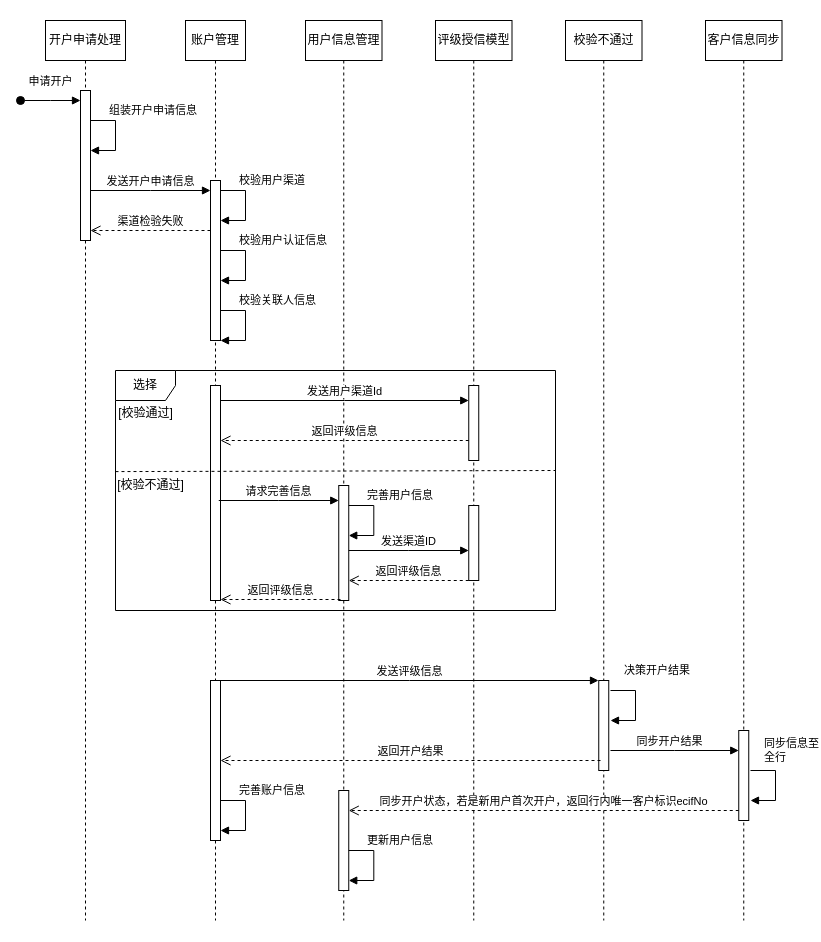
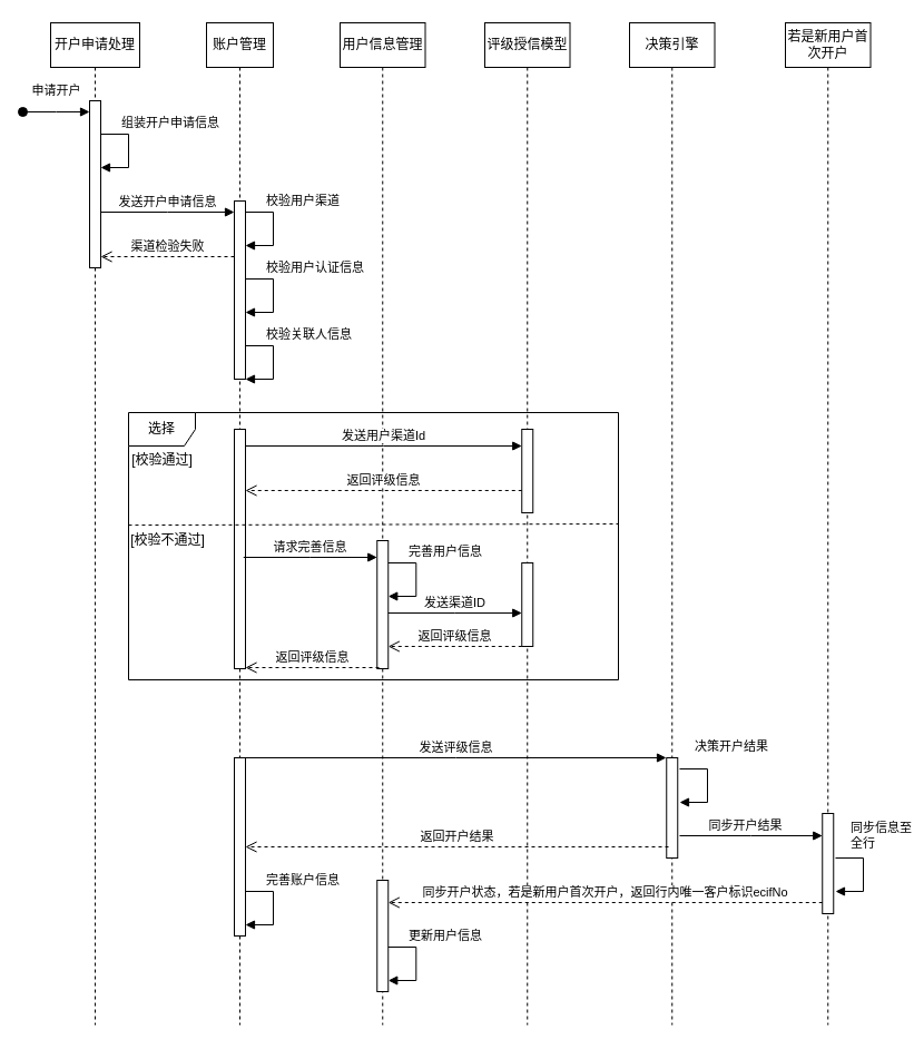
- <mxCell id="11" value="校验不通过" style="shape=umlLifeline;perimeter=lifelinePerimeter;whiteSpace=wrap;html=1;container=1;dropTarget=0;collapsible=0;recursiveResize=0;outlineConnect=0;portConstraint=eastwest;newEdgeStyle={&quot;edgeStyle&quot;:&quot;elbowEdgeStyle&quot;,&quot;elbow&quot;:&quot;vertical&quot;,&quot;curved&quot;:0,&quot;rounded&quot;:0};" parent="1" vertex="1"><mxGeometry x="565" y="20" width="76.5" height="900" as="geometry" /></mxCell>
+ <mxCell id="11" value="决策引擎" style="shape=umlLifeline;perimeter=lifelinePerimeter;whiteSpace=wrap;html=1;container=1;dropTarget=0;collapsible=0;recursiveResize=0;outlineConnect=0;portConstraint=eastwest;newEdgeStyle={&quot;edgeStyle&quot;:&quot;elbowEdgeStyle&quot;,&quot;elbow&quot;:&quot;vertical&quot;,&quot;curved&quot;:0,&quot;rounded&quot;:0};" parent="1" vertex="1"><mxGeometry x="565" y="20" width="76.5" height="900" as="geometry" /></mxCell>
- <mxCell id="13" value="客户信息同步" style="shape=umlLifeline;perimeter=lifelinePerimeter;whiteSpace=wrap;html=1;container=1;dropTarget=0;collapsible=0;recursiveResize=0;outlineConnect=0;portConstraint=eastwest;newEdgeStyle={&quot;edgeStyle&quot;:&quot;elbowEdgeStyle&quot;,&quot;elbow&quot;:&quot;vertical&quot;,&quot;curved&quot;:0,&quot;rounded&quot;:0};" parent="1" vertex="1"><mxGeometry x="705" y="20" width="76.5" height="900" as="geometry" /></mxCell>
+ <mxCell id="13" value="若是新用户首次开户" style="shape=umlLifeline;perimeter=lifelinePerimeter;whiteSpace=wrap;html=1;container=1;dropTarget=0;collapsible=0;recursiveResize=0;outlineConnect=0;portConstraint=eastwest;newEdgeStyle={&quot;edgeStyle&quot;:&quot;elbowEdgeStyle&quot;,&quot;elbow&quot;:&quot;vertical&quot;,&quot;curved&quot;:0,&quot;rounded&quot;:0};" parent="1" vertex="1"><mxGeometry x="705" y="20" width="76.5" height="900" as="geometry" /></mxCell>
